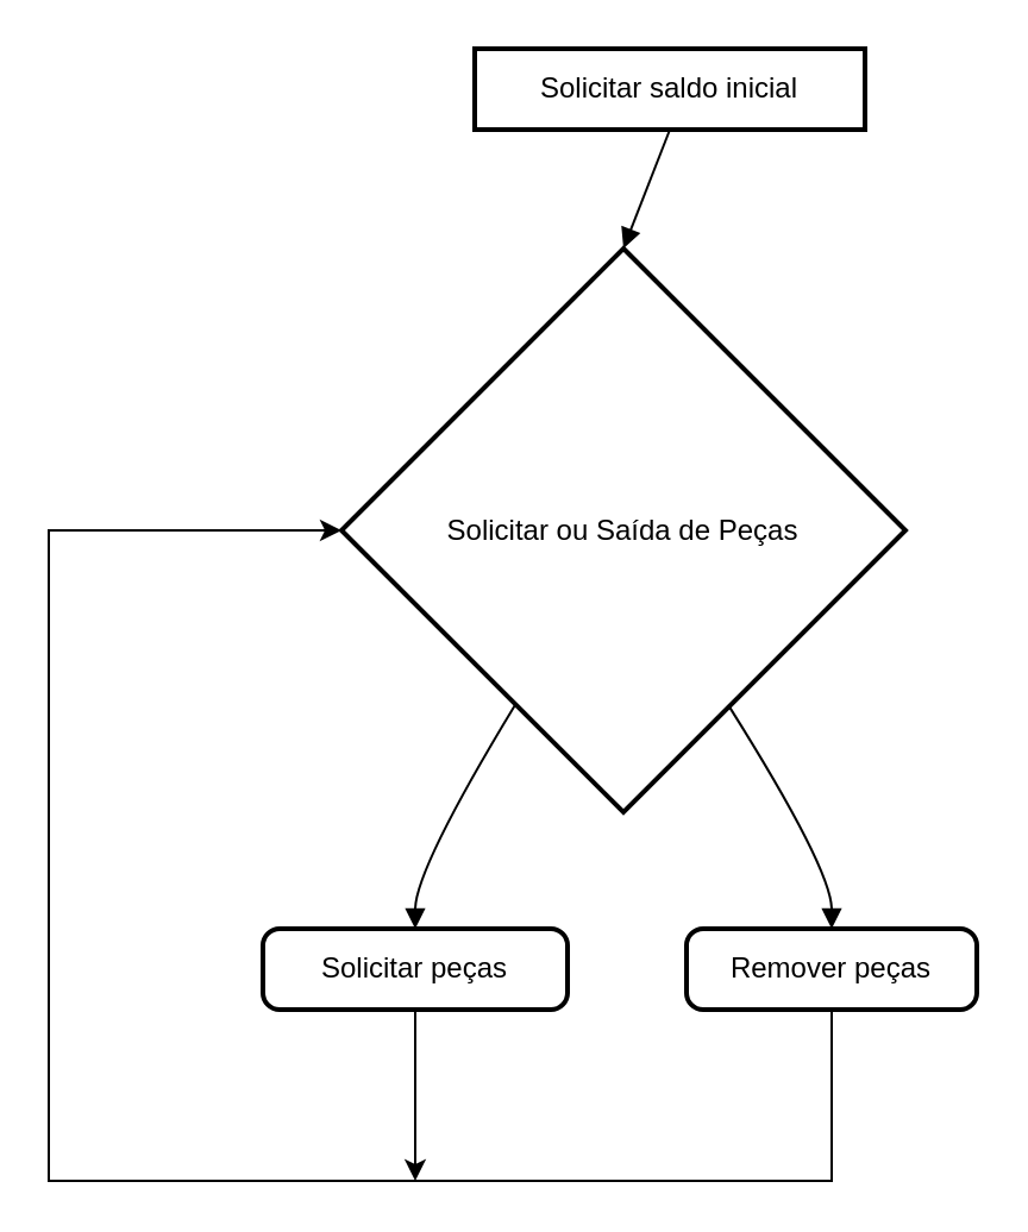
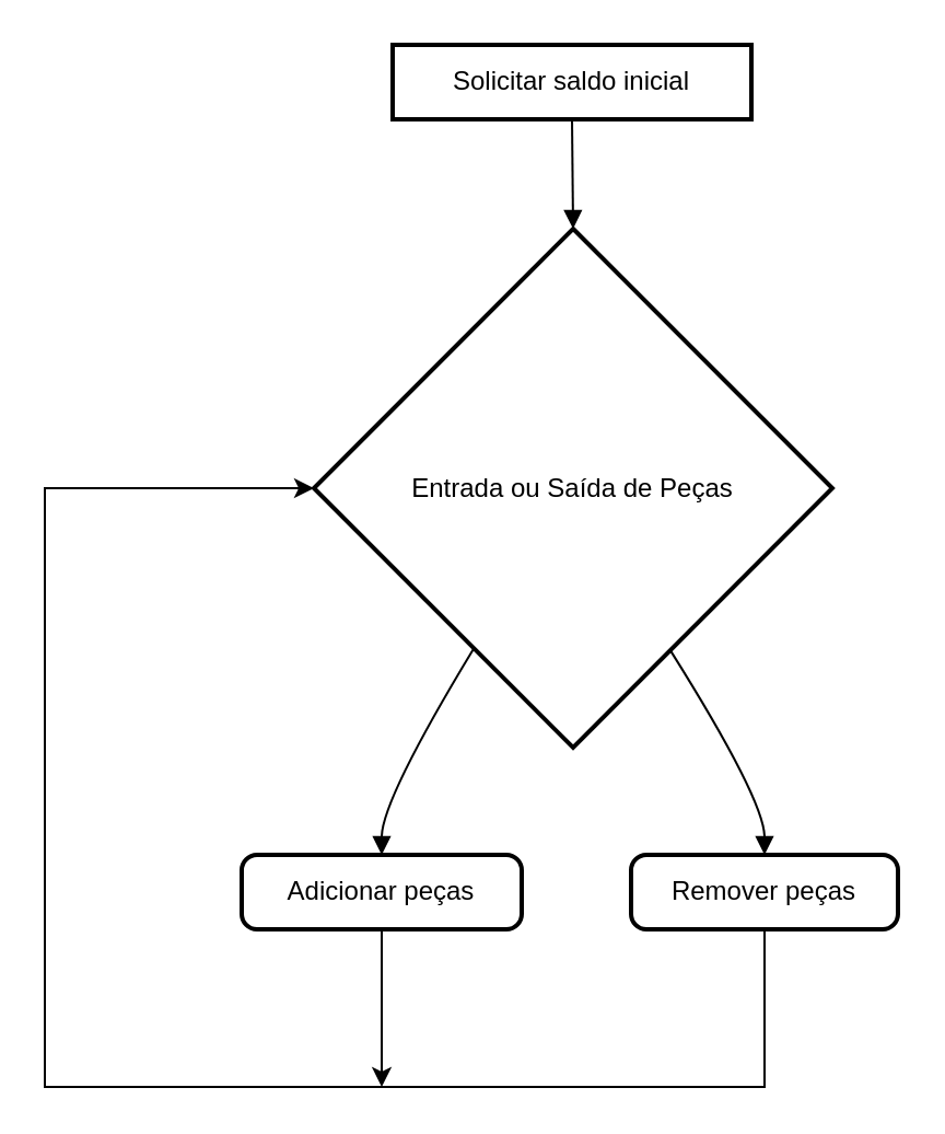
- <mxCell id="2" value="Solicitar saldo inicial" style="whiteSpace=wrap;strokeWidth=2;" parent="1" vertex="1"><mxGeometry x="199" y="20" width="164" height="34" as="geometry" /></mxCell>
+ <mxCell id="2" value="Solicitar saldo inicial" style="whiteSpace=wrap;strokeWidth=2;" parent="1" vertex="1"><mxGeometry x="179" y="20" width="164" height="34" as="geometry" /></mxCell>
- <mxCell id="3" value="Solicitar ou Saída de Peças" style="rhombus;strokeWidth=2;whiteSpace=wrap;" parent="1" vertex="1"><mxGeometry x="143" y="104" width="237" height="237" as="geometry" /></mxCell>
+ <mxCell id="3" value="Entrada ou Saída de Peças" style="rhombus;strokeWidth=2;whiteSpace=wrap;" parent="1" vertex="1"><mxGeometry x="143" y="104" width="237" height="237" as="geometry" /></mxCell>
- <mxCell id="5" value="Solicitar peças" style="rounded=1;absoluteArcSize=1;arcSize=14;whiteSpace=wrap;strokeWidth=2;" parent="1" vertex="1"><mxGeometry y="390" width="128" height="34" as="geometry" x="110" /></mxCell>
+ <mxCell id="5" value="Adicionar peças" style="rounded=1;absoluteArcSize=1;arcSize=14;whiteSpace=wrap;strokeWidth=2;" parent="1" vertex="1"><mxGeometry y="390" width="128" height="34" as="geometry" x="110" /></mxCell>
